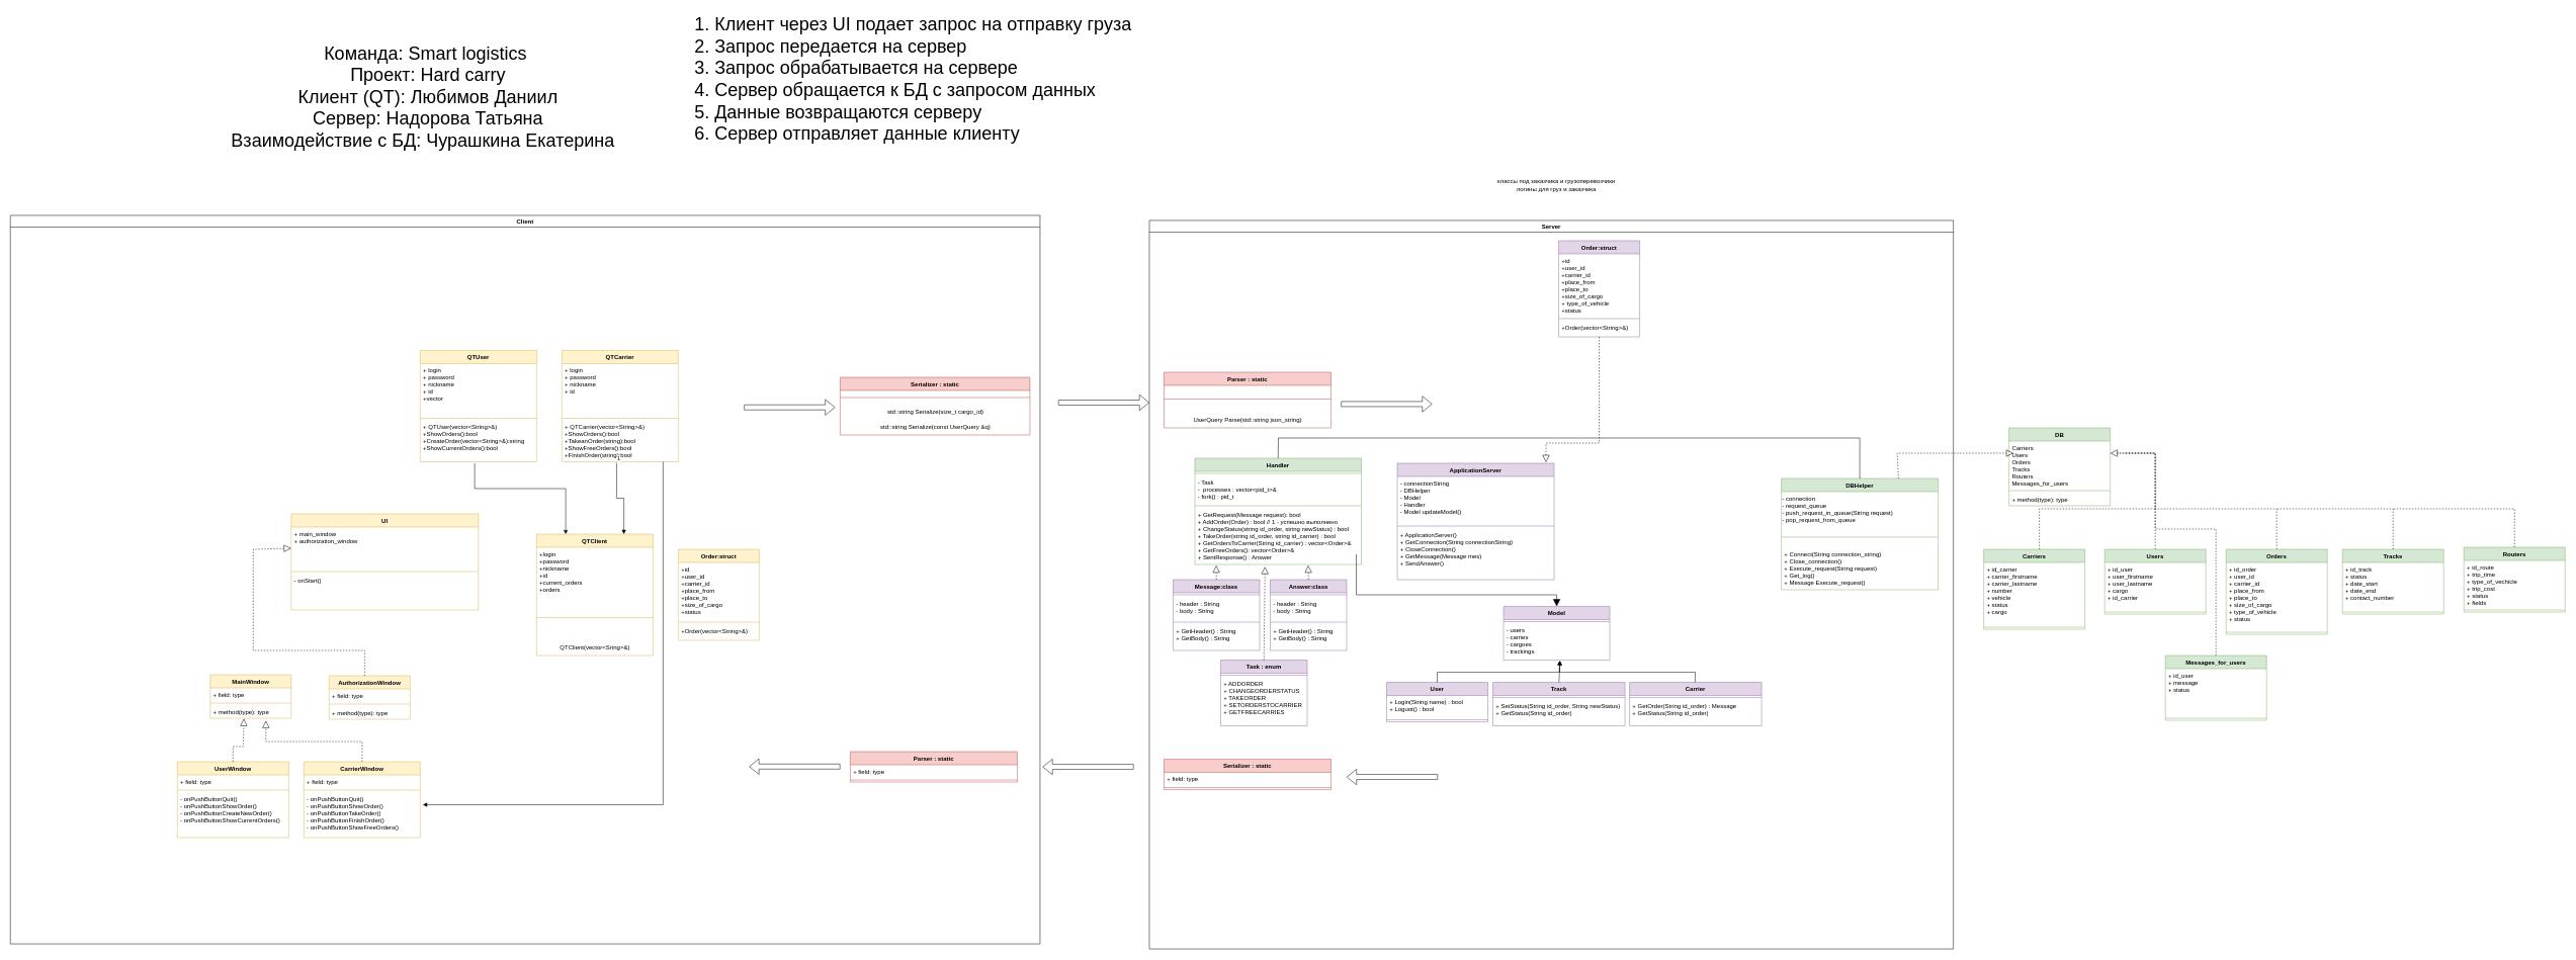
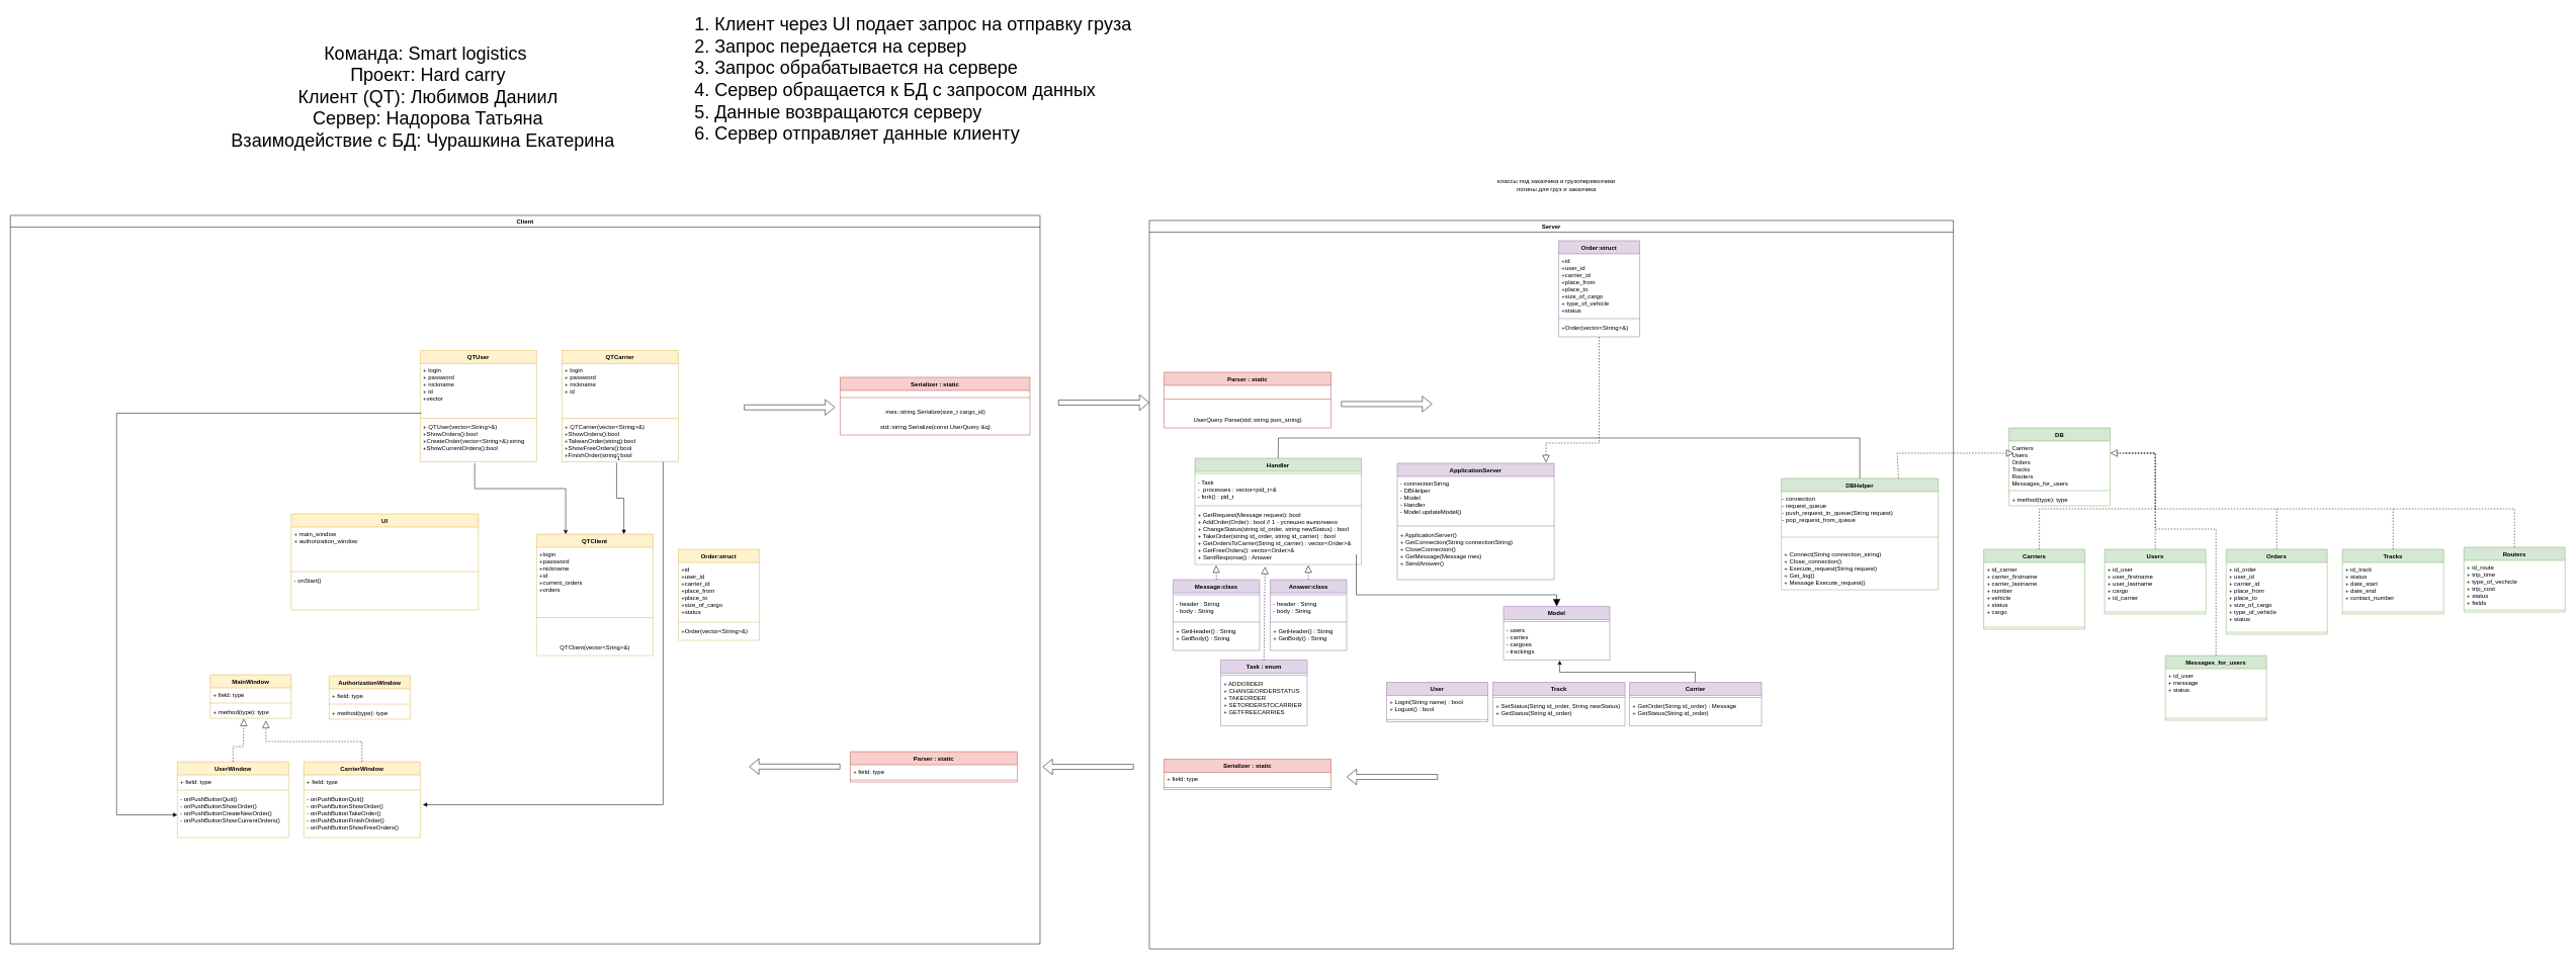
- <mxCell id="5" value="std::string Serialize(size_t cargo_id)" style="text;html=1;align=center;verticalAlign=middle;resizable=0;points=[];autosize=1;strokeColor=none;fillColor=none;" parent="3" vertex="1"><mxGeometry y="54" width="375" height="30" as="geometry" /></mxCell>
+ <mxCell id="5" value="mes::string Serialize(size_t cargo_id)" style="text;html=1;align=center;verticalAlign=middle;resizable=0;points=[];autosize=1;strokeColor=none;fillColor=none;" parent="3" vertex="1"><mxGeometry y="54" width="375" height="30" as="geometry" /></mxCell>
- <mxCell id="24" value="" style="endArrow=block;dashed=1;endFill=0;endSize=12;html=1;rounded=0;fontSize=37;exitX=0.438;exitY=0;exitDx=0;exitDy=0;entryX=0;entryY=0.5;entryDx=0;entryDy=0;exitPerimeter=0;" parent="2" source="18" target="11" edge="1"><mxGeometry width="160" relative="1" as="geometry"><mxPoint x="690" y="890" as="sourcePoint" /><mxPoint x="550" y="640" as="targetPoint" /><Array as="points"><mxPoint x="700" y="860" /><mxPoint x="480" y="860" /><mxPoint x="480" y="660" /></Array></mxGeometry></mxCell>
- <mxCell id="106" value="" style="endArrow=classic;html=1;rounded=0;exitX=0.5;exitY=0;exitDx=0;exitDy=0;entryX=0.529;entryY=1.028;entryDx=0;entryDy=0;entryPerimeter=0;" parent="56" source="78" target="98" edge="1"><mxGeometry width="50" height="50" relative="1" as="geometry"><mxPoint x="539" y="873" as="sourcePoint" /><mxPoint x="589" y="823" as="targetPoint" /><Array as="points"><mxPoint x="569" y="893" /><mxPoint x="810" y="893" /></Array></mxGeometry></mxCell>
- <mxCell id="108" value="" style="endArrow=classic;html=1;rounded=0;entryX=0.533;entryY=1.028;entryDx=0;entryDy=0;entryPerimeter=0;exitX=0.5;exitY=0;exitDx=0;exitDy=0;" parent="56" source="100" target="98" edge="1"><mxGeometry width="50" height="50" relative="1" as="geometry"><mxPoint x="1089" y="703" as="sourcePoint" /><mxPoint x="1139" y="653" as="targetPoint" /></mxGeometry></mxCell>
+ <mxCell id="54" value="" style="endArrow=block;endFill=1;html=1;edgeStyle=orthogonalEdgeStyle;align=left;verticalAlign=top;rounded=0;exitX=0.009;exitY=0.943;exitDx=0;exitDy=0;exitPerimeter=0;entryX=0;entryY=0.5;entryDx=0;entryDy=0;" parent="2" source="30" target="40" edge="1"><mxGeometry x="-1" relative="1" as="geometry"><mxPoint x="800" y="780" as="sourcePoint" /><mxPoint x="960" y="780" as="targetPoint" /><Array as="points"><mxPoint x="210" y="391" /><mxPoint x="210" y="1185" /></Array></mxGeometry></mxCell>
